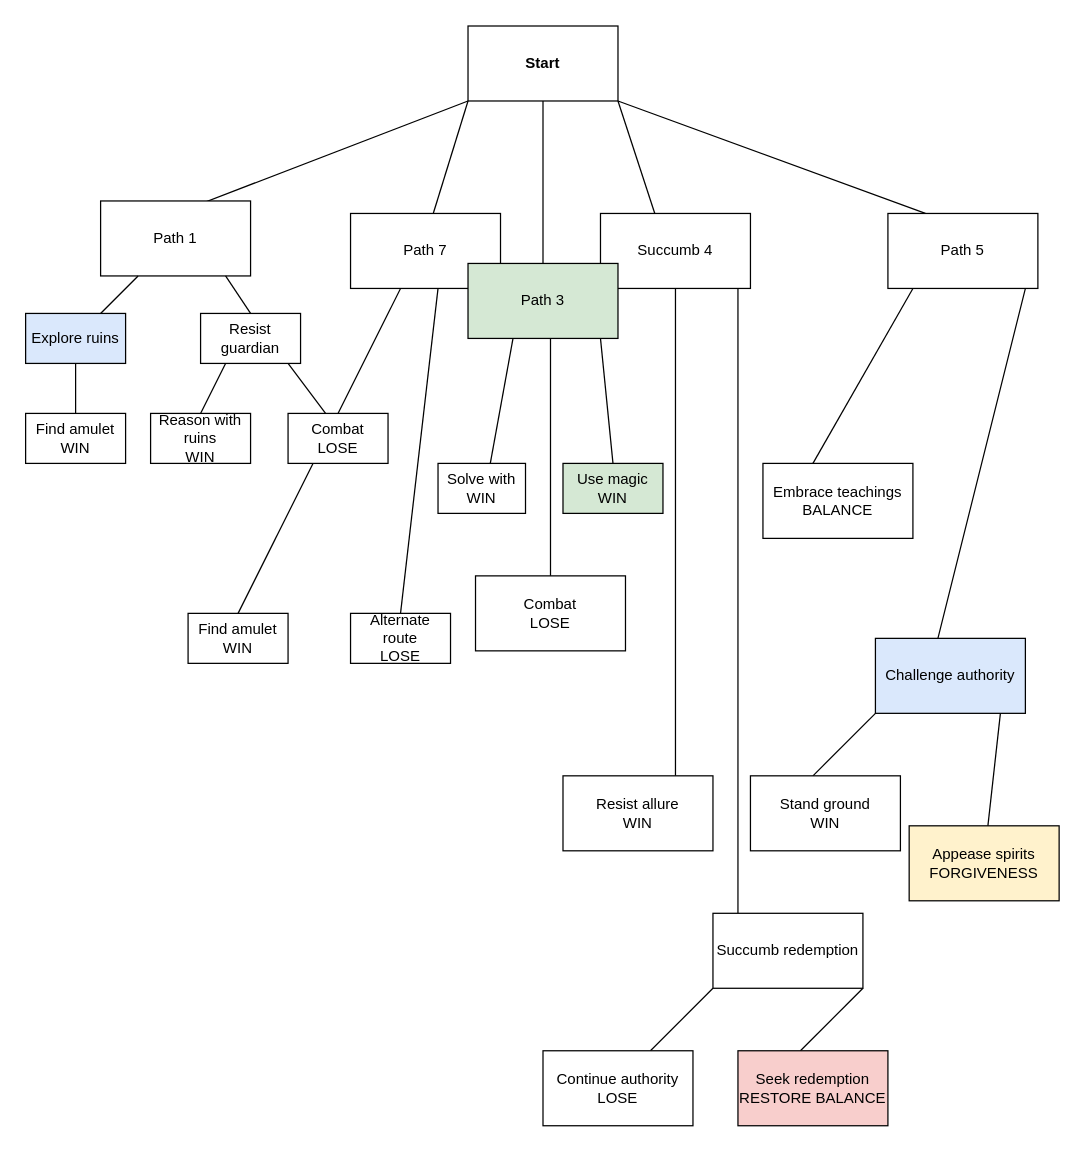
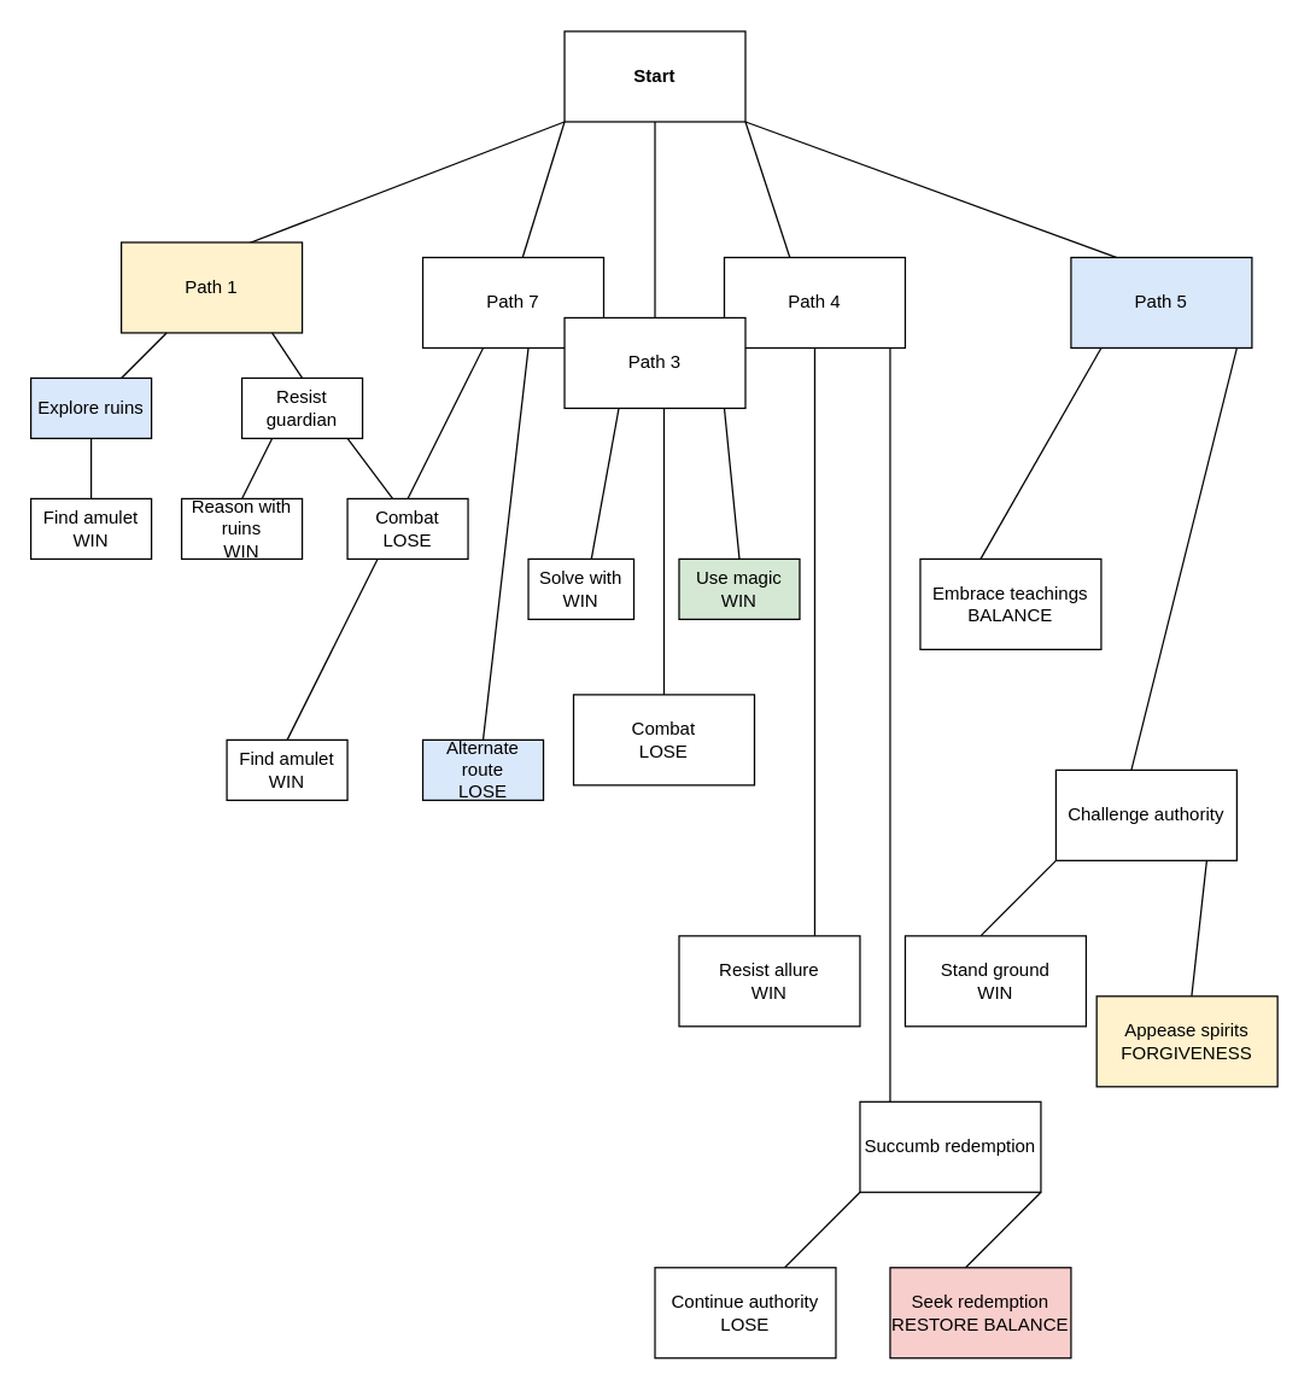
- <mxCell id="8" value="Path 1" style="rounded=0;whiteSpace=wrap;html=1;" vertex="1" parent="1"><mxGeometry x="80" y="160" width="120" height="60" as="geometry" /></mxCell>
+ <mxCell id="8" value="Path 1" style="rounded=0;whiteSpace=wrap;html=1;fillColor=#fff2cc;" vertex="1" parent="1"><mxGeometry x="80" y="160" width="120" height="60" as="geometry" /></mxCell>
- <mxCell id="10" value="Succumb 4" style="rounded=0;whiteSpace=wrap;html=1;" vertex="1" parent="1"><mxGeometry x="480" y="170" width="120" height="60" as="geometry" /></mxCell>
+ <mxCell id="10" value="Path 4" style="rounded=0;whiteSpace=wrap;html=1;" vertex="1" parent="1"><mxGeometry x="480" y="170" width="120" height="60" as="geometry" /></mxCell>
- <mxCell id="12" value="Path 5" style="rounded=0;whiteSpace=wrap;html=1;" vertex="1" parent="1"><mxGeometry x="710" y="170" width="120" height="60" as="geometry" /></mxCell>
+ <mxCell id="12" value="Path 5" style="rounded=0;whiteSpace=wrap;html=1;fillColor=#dae8fc;" vertex="1" parent="1"><mxGeometry x="710" y="170" width="120" height="60" as="geometry" /></mxCell>
- <mxCell id="11" value="Path 3" style="rounded=0;whiteSpace=wrap;html=1;fillColor=#d5e8d4;" vertex="1" parent="1"><mxGeometry x="374" y="210" width="120" height="60" as="geometry" /></mxCell>
+ <mxCell id="11" value="Path 3" style="rounded=0;whiteSpace=wrap;html=1;" vertex="1" parent="1"><mxGeometry x="374" y="210" width="120" height="60" as="geometry" /></mxCell>
- <mxCell id="26" value="Alternate route&lt;br&gt;LOSE" style="rounded=0;whiteSpace=wrap;html=1;" vertex="1" parent="1"><mxGeometry x="280" y="490" width="80" height="40" as="geometry" /></mxCell>
+ <mxCell id="26" value="Alternate route&lt;br&gt;LOSE" style="rounded=0;whiteSpace=wrap;html=1;fillColor=#dae8fc;" vertex="1" parent="1"><mxGeometry x="280" y="490" width="80" height="40" as="geometry" /></mxCell>
- <mxCell id="44" value="Challenge authority" style="rounded=0;whiteSpace=wrap;html=1;fillColor=#dae8fc;" vertex="1" parent="1"><mxGeometry x="700" y="510" width="120" height="60" as="geometry" /></mxCell>
+ <mxCell id="44" value="Challenge authority" style="rounded=0;whiteSpace=wrap;html=1;" vertex="1" parent="1"><mxGeometry x="700" y="510" width="120" height="60" as="geometry" /></mxCell>
